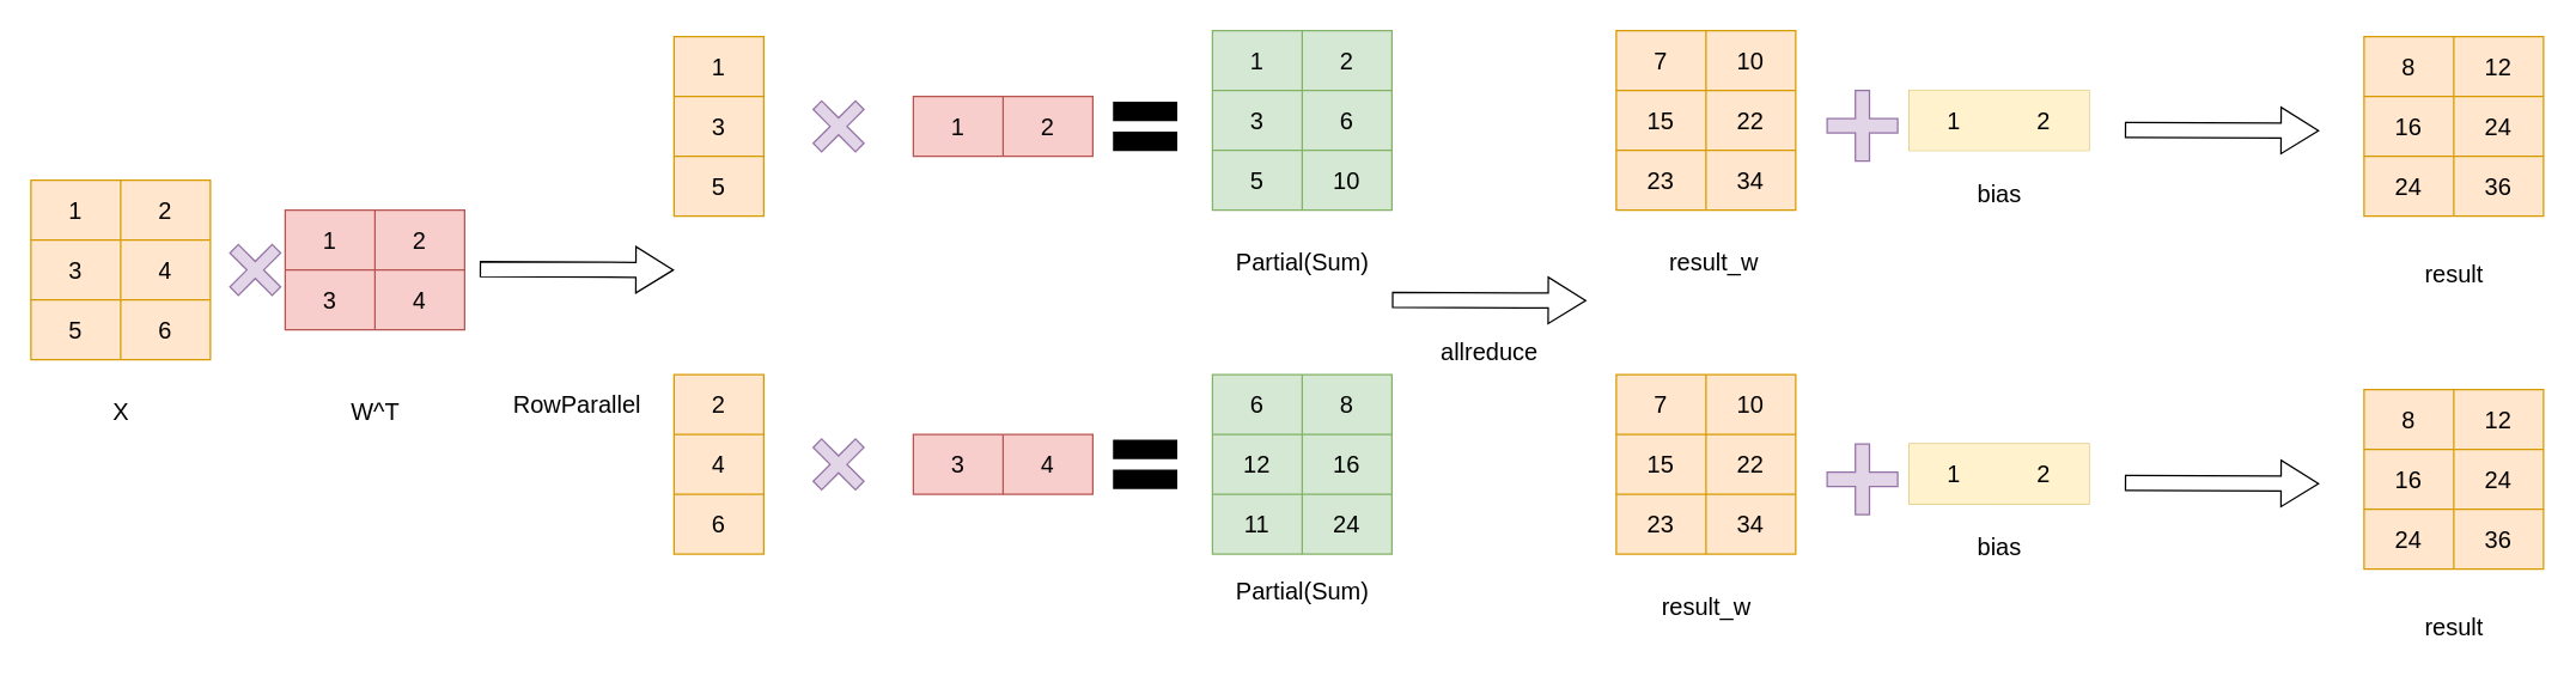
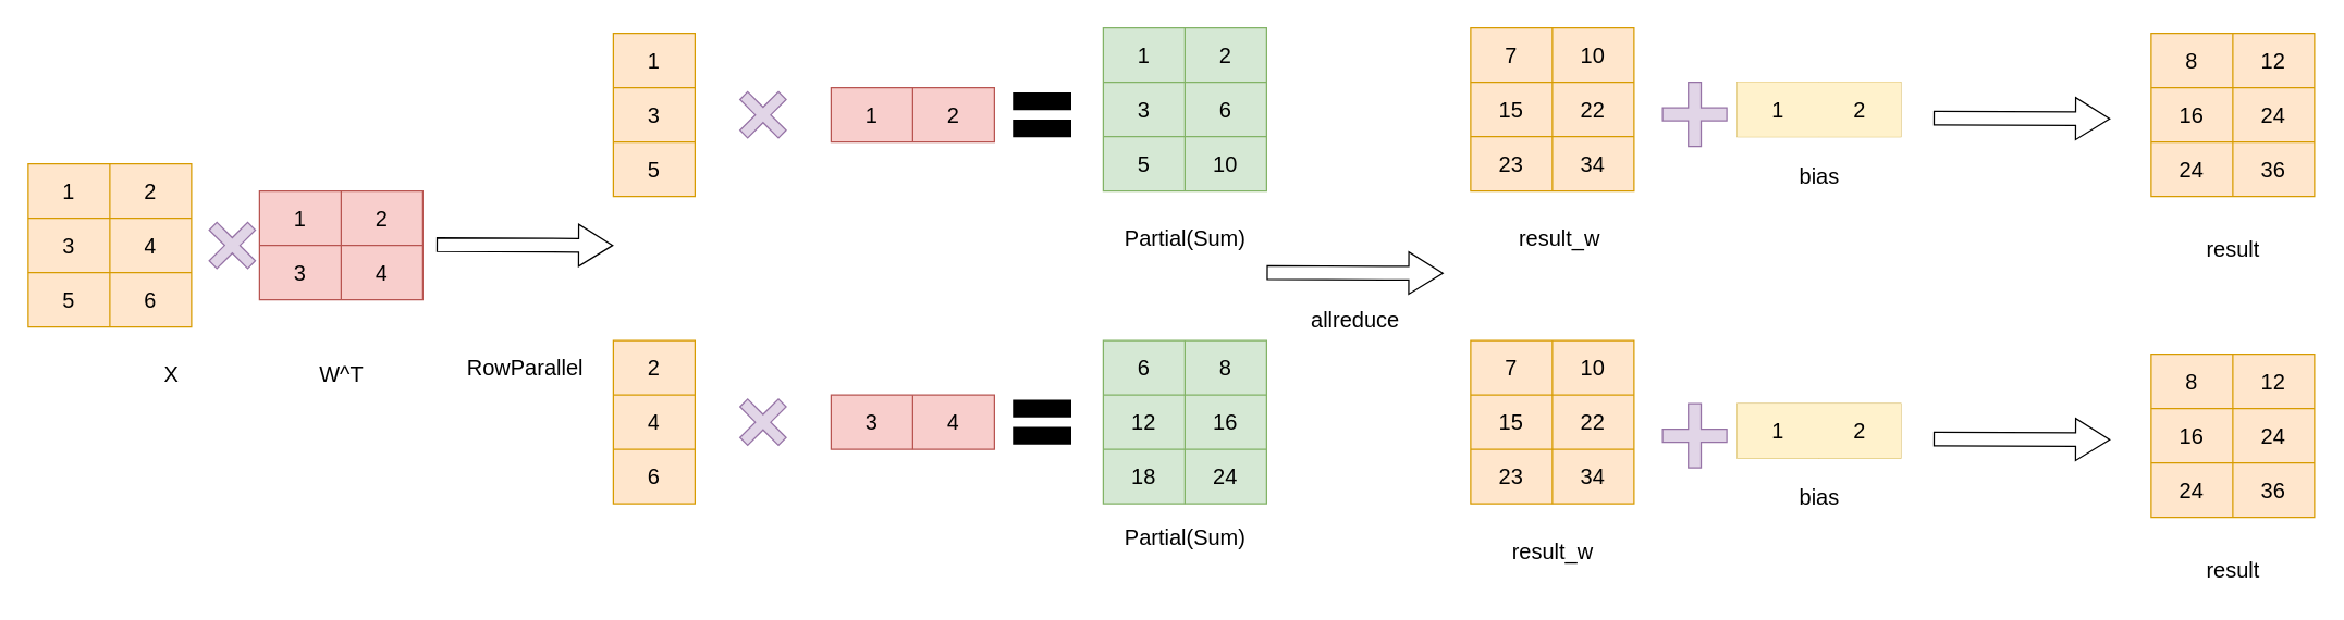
- <mxCell id="19" value="X" style="text;html=1;align=center;verticalAlign=middle;resizable=0;points=[];autosize=1;strokeColor=none;fillColor=none;fontSize=16;" parent="1" vertex="1"><mxGeometry x="65" y="260" width="30" height="30" as="geometry" /></mxCell>
+ <mxCell id="19" value="X" style="text;html=1;align=center;verticalAlign=middle;resizable=0;points=[];autosize=1;strokeColor=none;fillColor=none;fontSize=16;" parent="1" vertex="1"><mxGeometry x="110" y="260" width="30" height="30" as="geometry" /></mxCell>
- <mxCell id="60" value="11" style="shape=partialRectangle;html=1;whiteSpace=wrap;connectable=0;strokeColor=inherit;overflow=hidden;fillColor=none;top=0;left=0;bottom=0;right=0;pointerEvents=1;fontSize=16;" parent="59" vertex="1"><mxGeometry width="60" height="40" as="geometry"><mxRectangle width="60" height="40" as="alternateBounds" /></mxGeometry></mxCell>
+ <mxCell id="60" value="18" style="shape=partialRectangle;html=1;whiteSpace=wrap;connectable=0;strokeColor=inherit;overflow=hidden;fillColor=none;top=0;left=0;bottom=0;right=0;pointerEvents=1;fontSize=16;" parent="59" vertex="1"><mxGeometry width="60" height="40" as="geometry"><mxRectangle width="60" height="40" as="alternateBounds" /></mxGeometry></mxCell>
